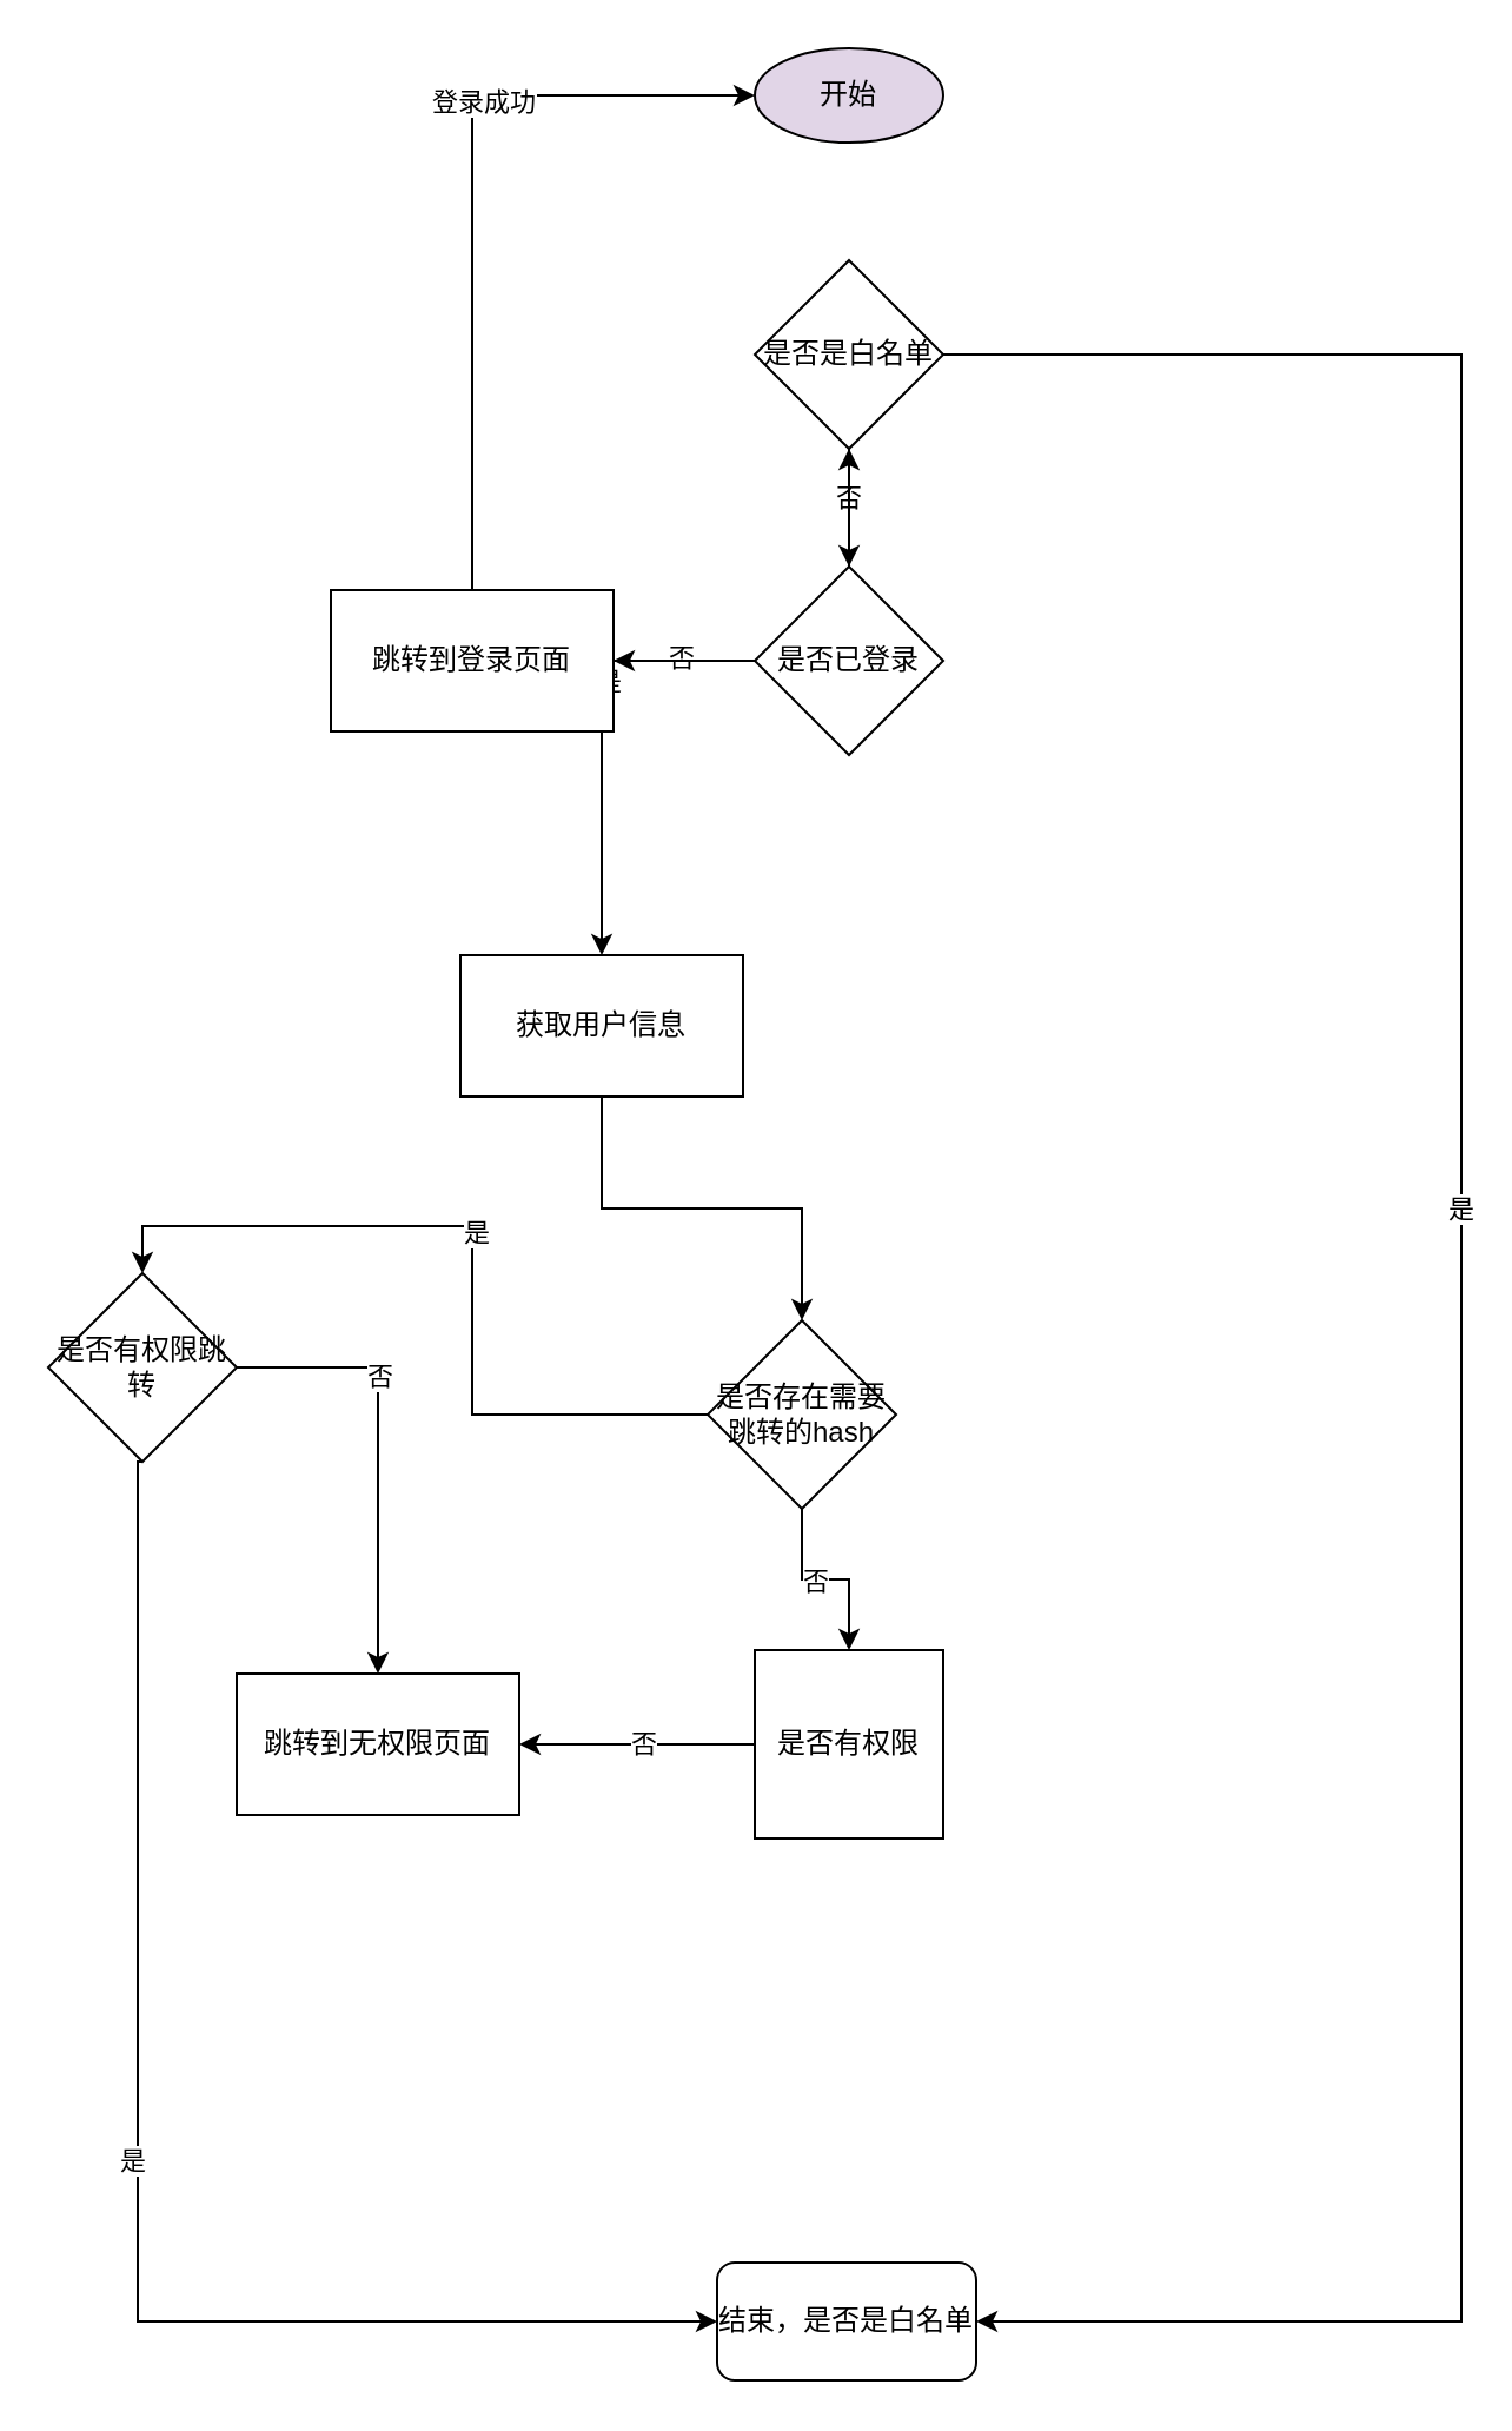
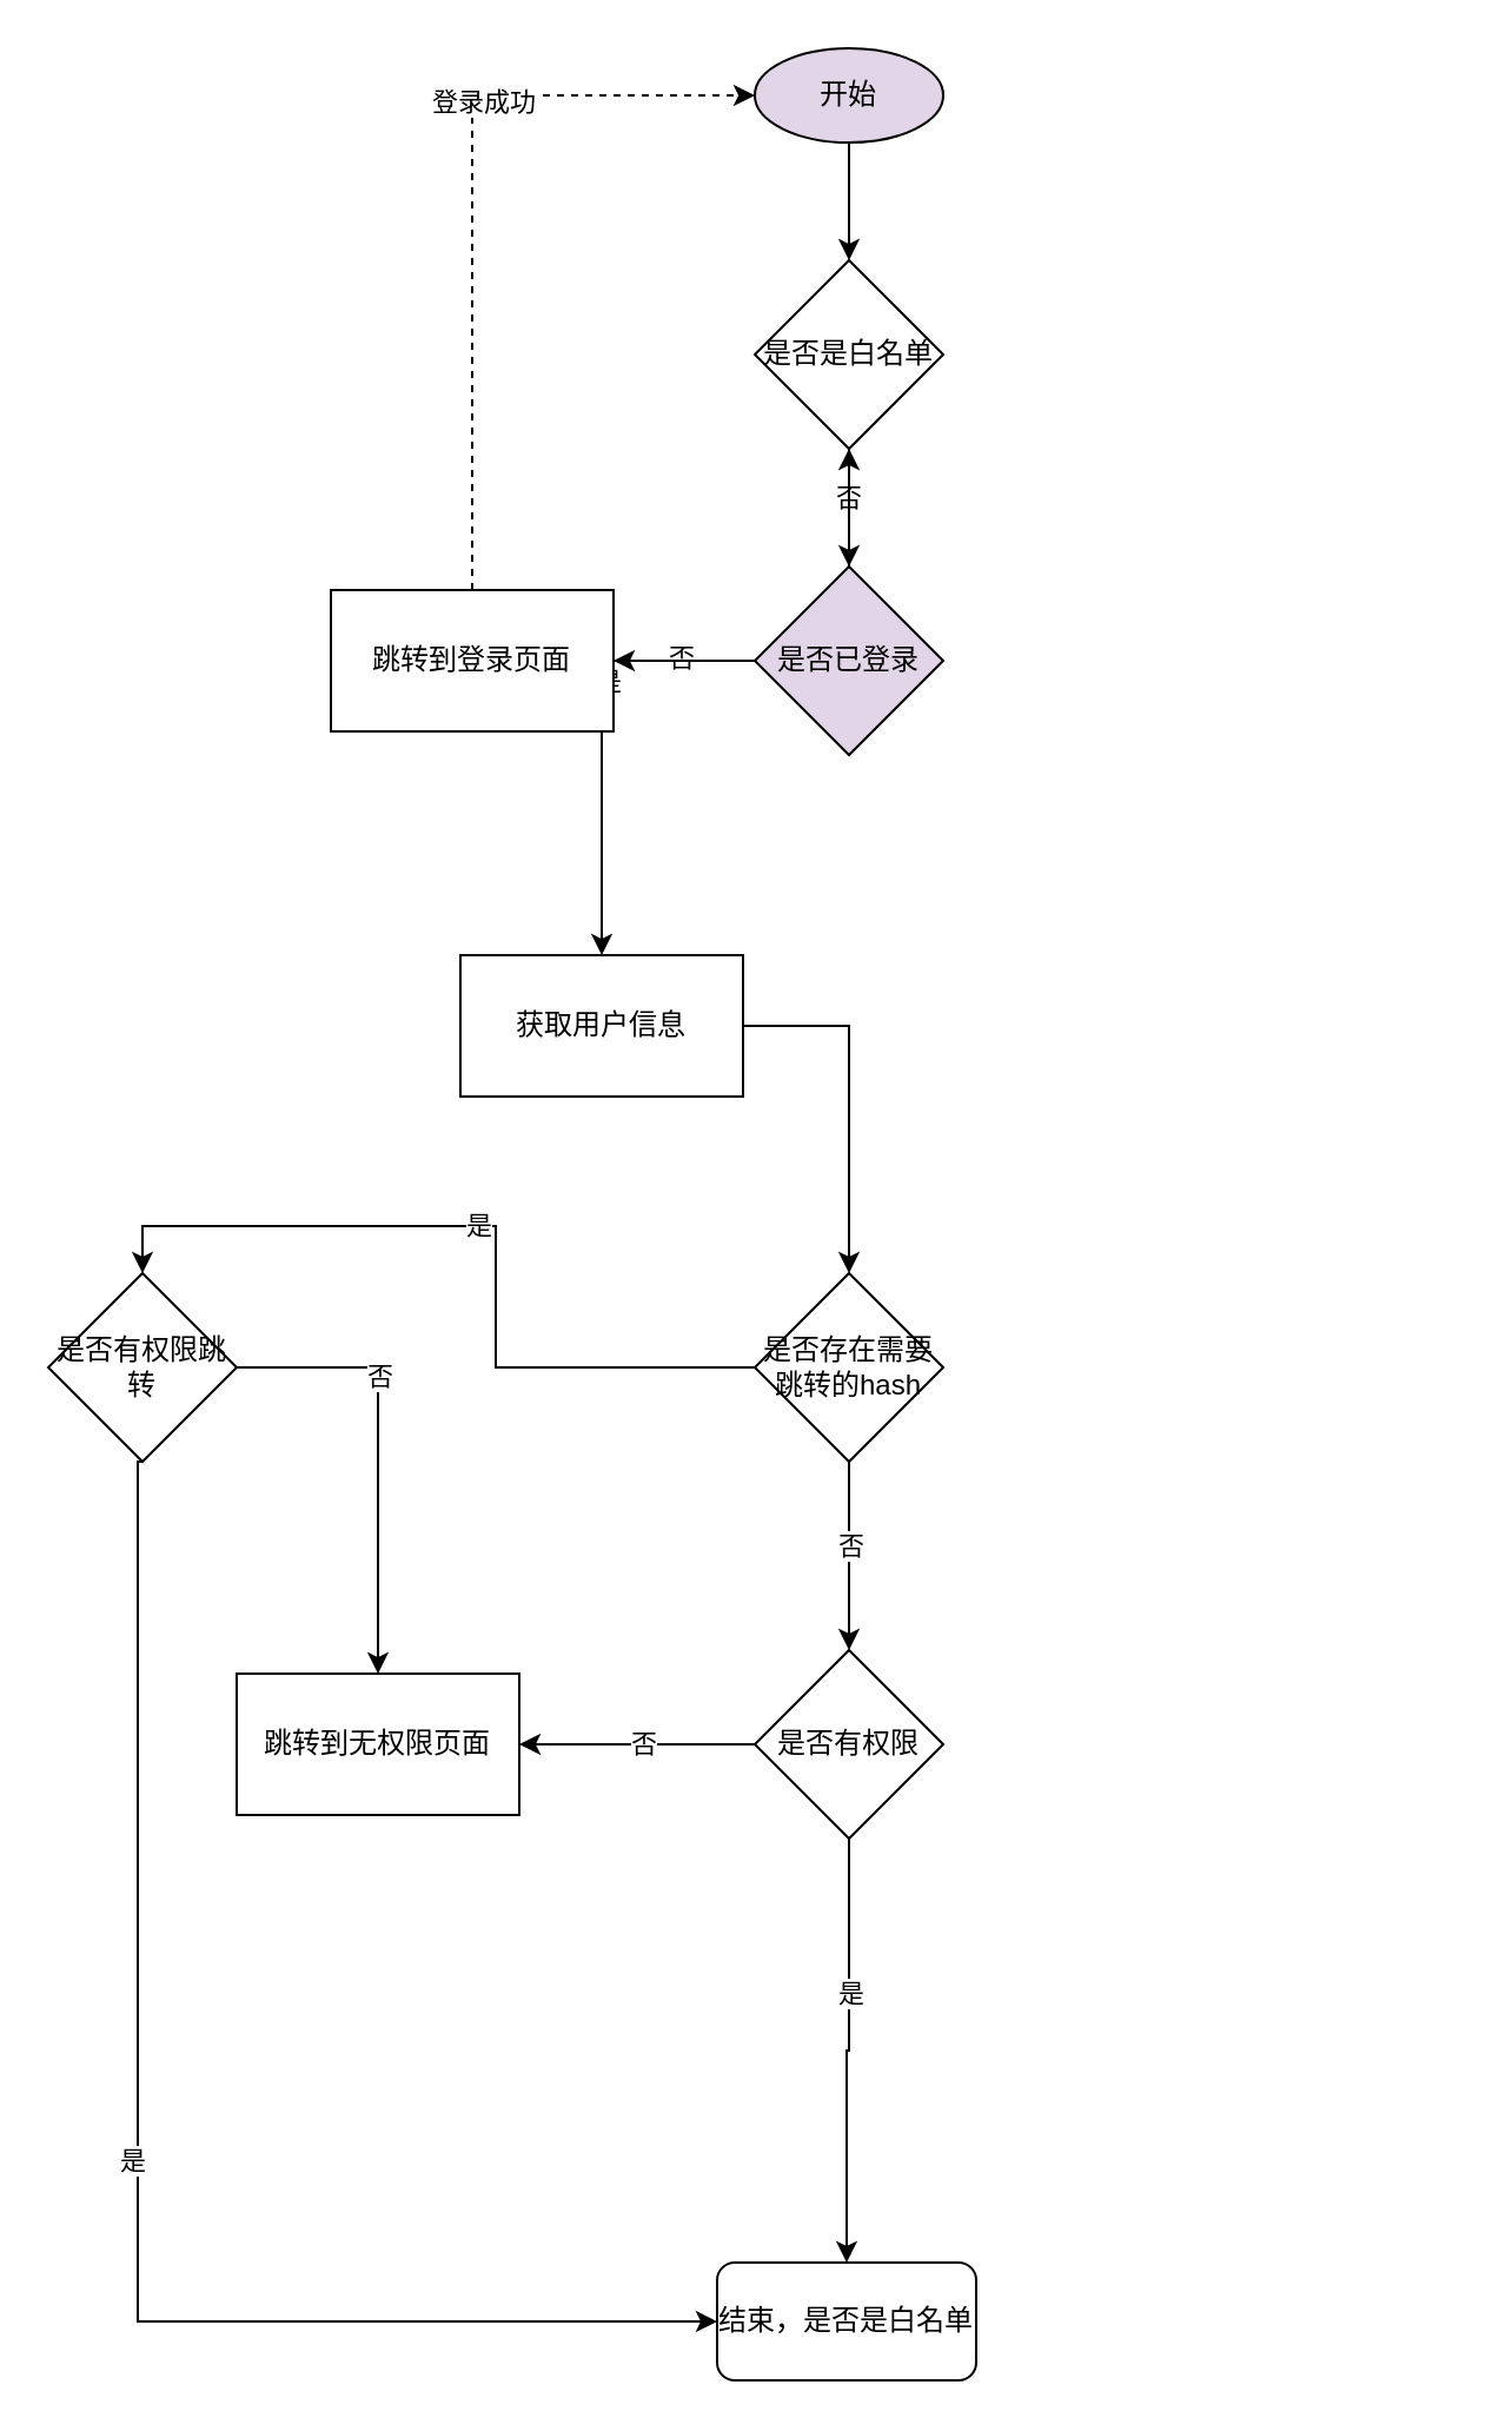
+ <mxCell id="2" value="" style="edgeStyle=orthogonalEdgeStyle;rounded=0;orthogonalLoop=1;jettySize=auto;html=1;" edge="1" parent="1" source="3" target="8"><mxGeometry relative="1" as="geometry" /></mxCell>
- <mxCell id="16" style="edgeStyle=orthogonalEdgeStyle;rounded=0;orthogonalLoop=1;jettySize=auto;html=1;entryX=0;entryY=0.5;entryDx=0;entryDy=0;" edge="1" parent="1" source="18" target="3"><mxGeometry relative="1" as="geometry"><mxPoint x="210" y="90" as="targetPoint" /><Array as="points"><mxPoint x="200" y="40" /></Array></mxGeometry></mxCell>
+ <mxCell id="16" style="edgeStyle=orthogonalEdgeStyle;rounded=0;orthogonalLoop=1;jettySize=auto;html=1;entryX=0;entryY=0.5;entryDx=0;entryDy=0;dashed=1;" edge="1" parent="1" source="18" target="3"><mxGeometry relative="1" as="geometry"><mxPoint x="210" y="90" as="targetPoint" /><Array as="points"><mxPoint x="200" y="40" /></Array></mxGeometry></mxCell>
- <mxCell id="15" value="是否已登录" style="rhombus;whiteSpace=wrap;html=1;" vertex="1" parent="1"><mxGeometry x="320" y="240" width="80" height="80" as="geometry" /></mxCell>
+ <mxCell id="15" value="是否已登录" style="rhombus;whiteSpace=wrap;html=1;fillColor=#e1d5e7;" vertex="1" parent="1"><mxGeometry x="320" y="240" width="80" height="80" as="geometry" /></mxCell>
- <mxCell id="6" style="edgeStyle=orthogonalEdgeStyle;rounded=0;orthogonalLoop=1;jettySize=auto;html=1;exitX=1;exitY=0.5;exitDx=0;exitDy=0;entryX=1;entryY=0.5;entryDx=0;entryDy=0;" edge="1" parent="1" source="8" target="9"><mxGeometry relative="1" as="geometry"><Array as="points"><mxPoint x="620" y="150" /><mxPoint x="620" y="985" /></Array></mxGeometry></mxCell>
- <mxCell id="7" value="是" style="edgeLabel;html=1;align=center;verticalAlign=middle;resizable=0;points=[];" vertex="1" connectable="0" parent="6"><mxGeometry x="-0.079" y="-1" relative="1" as="geometry"><mxPoint y="1" as="offset" /></mxGeometry></mxCell>
- <mxCell id="25" value="是否存在需要跳转的hash" style="rhombus;whiteSpace=wrap;html=1;rounded=0;" vertex="1" parent="1"><mxGeometry x="300" y="560" width="80" height="80" as="geometry" /></mxCell>
+ <mxCell id="25" value="是否存在需要跳转的hash" style="rhombus;whiteSpace=wrap;html=1;rounded=0;" vertex="1" parent="1"><mxGeometry x="320" y="540" width="80" height="80" as="geometry" /></mxCell>
- <mxCell id="36" value="是否有权限" style="whiteSpace=wrap;html=1;rounded=0;" vertex="1" parent="1"><mxGeometry x="320" y="700" width="80" height="80" as="geometry" /></mxCell>
+ <mxCell id="36" value="是否有权限" style="rhombus;whiteSpace=wrap;html=1;rounded=0;" vertex="1" parent="1"><mxGeometry x="320" y="700" width="80" height="80" as="geometry" /></mxCell>
+ <mxCell id="32" style="edgeStyle=orthogonalEdgeStyle;rounded=0;orthogonalLoop=1;jettySize=auto;html=1;exitX=0.5;exitY=1;exitDx=0;exitDy=0;entryX=0.5;entryY=0;entryDx=0;entryDy=0;" edge="1" parent="1" source="36" target="9"><mxGeometry relative="1" as="geometry" /></mxCell>
+ <mxCell id="33" value="是" style="edgeLabel;html=1;align=center;verticalAlign=middle;resizable=0;points=[];" vertex="1" connectable="0" parent="32"><mxGeometry x="-0.287" relative="1" as="geometry"><mxPoint as="offset" /></mxGeometry></mxCell>
